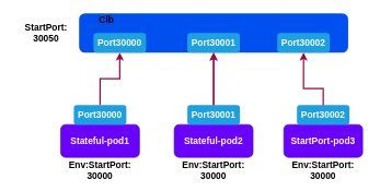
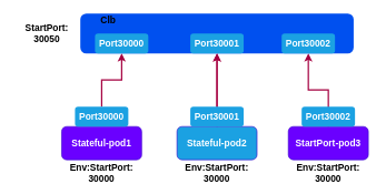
- <mxCell id="6" value="Stateful-pod2" style="rounded=1;whiteSpace=wrap;html=1;fontSize=14;fontColor=#ffffff;fontStyle=1;strokeColor=#3700CC;fillColor=#6a00ff;" vertex="1" parent="1"><mxGeometry x="265" y="190" width="120" height="50" as="geometry" /></mxCell>
+ <mxCell id="6" value="Stateful-pod2" style="rounded=1;whiteSpace=wrap;html=1;fontSize=14;fontColor=#ffffff;fontStyle=1;strokeColor=#3700CC;fillColor=#1ba1e2;" vertex="1" parent="1"><mxGeometry x="265" y="190" width="120" height="50" as="geometry" /></mxCell>
